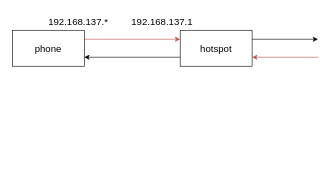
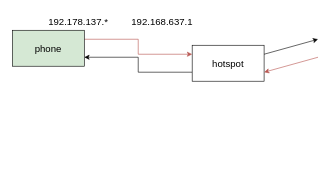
- <mxCell id="9" value="192.168.137.*" style="text;html=1;strokeColor=none;fillColor=none;align=center;verticalAlign=middle;whiteSpace=wrap;rounded=0;fontSize=16;" parent="1" vertex="1"><mxGeometry x="70" y="20" width="120" height="30" as="geometry" /></mxCell>
+ <mxCell id="9" value="192.178.137.*" style="text;html=1;strokeColor=none;fillColor=none;align=center;verticalAlign=middle;whiteSpace=wrap;rounded=0;fontSize=16;" parent="1" vertex="1"><mxGeometry x="70" y="20" width="120" height="30" as="geometry" /></mxCell>
- <mxCell id="10" value="192.168.137.1" style="text;html=1;strokeColor=none;fillColor=none;align=center;verticalAlign=middle;whiteSpace=wrap;rounded=0;fontSize=16;" parent="1" vertex="1"><mxGeometry x="210" y="20" width="120" height="30" as="geometry" /></mxCell>
+ <mxCell id="10" value="192.168.637.1" style="text;html=1;strokeColor=none;fillColor=none;align=center;verticalAlign=middle;whiteSpace=wrap;rounded=0;fontSize=16;" parent="1" vertex="1"><mxGeometry x="210" y="20" width="120" height="30" as="geometry" /></mxCell>
- <mxCell id="6" value="&lt;font style=&quot;font-size: 16px;&quot;&gt;phone&lt;/font&gt;" style="rounded=0;whiteSpace=wrap;html=1;" parent="1" vertex="1"><mxGeometry x="20" y="50" width="120" height="60" as="geometry" /></mxCell>
+ <mxCell id="6" value="&lt;font style=&quot;font-size: 16px;&quot;&gt;phone&lt;/font&gt;" style="rounded=0;whiteSpace=wrap;html=1;fillColor=#d5e8d4;" parent="1" vertex="1"><mxGeometry x="20" y="50" width="120" height="60" as="geometry" /></mxCell>
- <mxCell id="4" value="&lt;font style=&quot;font-size: 16px;&quot;&gt;hotspot&lt;/font&gt;" style="rounded=0;whiteSpace=wrap;html=1;" parent="1" vertex="1"><mxGeometry x="300" y="50" width="120" height="60" as="geometry" /></mxCell>
+ <mxCell id="4" value="&lt;font style=&quot;font-size: 16px;&quot;&gt;hotspot&lt;/font&gt;" style="rounded=0;whiteSpace=wrap;html=1;" parent="1" vertex="1"><mxGeometry x="320" y="75" width="120" height="60" as="geometry" /></mxCell>
